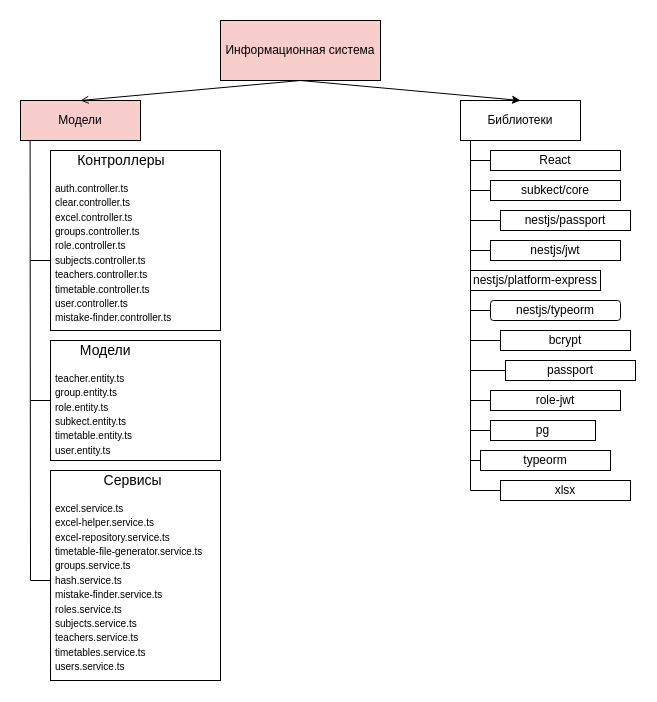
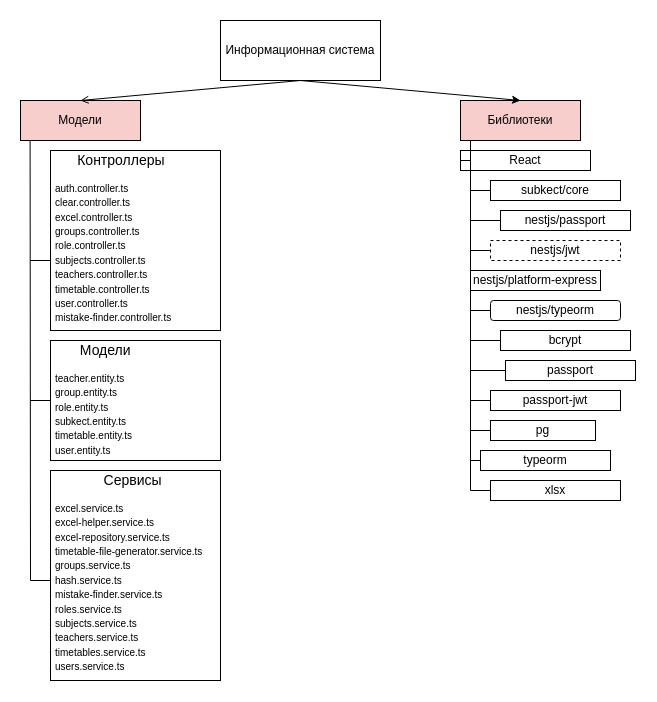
- <mxCell id="2" value="Информационная система" style="rounded=0;whiteSpace=wrap;html=1;fillColor=#f8cecc;" vertex="1" parent="1"><mxGeometry x="220" y="20" width="160" height="60" as="geometry" /></mxCell>
+ <mxCell id="2" value="Информационная система" style="rounded=0;whiteSpace=wrap;html=1;" vertex="1" parent="1"><mxGeometry x="220" y="20" width="160" height="60" as="geometry" /></mxCell>
- <mxCell id="4" value="Библиотеки" style="rounded=0;whiteSpace=wrap;html=1;" vertex="1" parent="1"><mxGeometry x="460" y="100" width="120" height="40" as="geometry" /></mxCell>
+ <mxCell id="4" value="Библиотеки" style="rounded=0;whiteSpace=wrap;html=1;fillColor=#f8cecc;" vertex="1" parent="1"><mxGeometry x="460" y="100" width="120" height="40" as="geometry" /></mxCell>
- <mxCell id="5" value="React" style="rounded=0;whiteSpace=wrap;html=1;" vertex="1" parent="1"><mxGeometry x="490" y="150" width="130" height="20" as="geometry" /></mxCell>
+ <mxCell id="5" value="React" style="rounded=0;whiteSpace=wrap;html=1;" vertex="1" parent="1"><mxGeometry x="460" y="150" width="130" height="20" as="geometry" /></mxCell>
- <mxCell id="10" value="nestjs/jwt" style="rounded=0;whiteSpace=wrap;html=1;" vertex="1" parent="1"><mxGeometry x="490" y="240" width="130" height="20" as="geometry" /></mxCell>
+ <mxCell id="10" value="nestjs/jwt" style="rounded=0;whiteSpace=wrap;html=1;dashed=1;" vertex="1" parent="1"><mxGeometry x="490" y="240" width="130" height="20" as="geometry" /></mxCell>
- <mxCell id="13" value="role-jwt" style="rounded=0;whiteSpace=wrap;html=1;" vertex="1" parent="1"><mxGeometry x="490" y="390" width="130" height="20" as="geometry" /></mxCell>
+ <mxCell id="13" value="passport-jwt" style="rounded=0;whiteSpace=wrap;html=1;" vertex="1" parent="1"><mxGeometry x="490" y="390" width="130" height="20" as="geometry" /></mxCell>
- <mxCell id="34" value="xlsx" style="rounded=0;whiteSpace=wrap;html=1;" vertex="1" parent="1"><mxGeometry x="500" y="480" width="130" height="20" as="geometry" /></mxCell>
+ <mxCell id="34" value="xlsx" style="rounded=0;whiteSpace=wrap;html=1;" vertex="1" parent="1"><mxGeometry x="490" y="480" width="130" height="20" as="geometry" /></mxCell>
